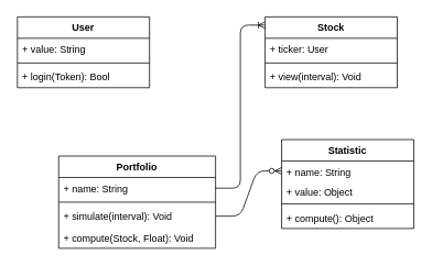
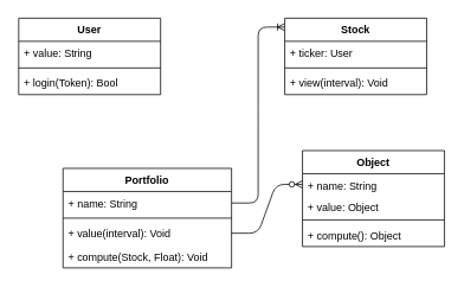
- <mxCell id="17" value="Statistic" style="swimlane;fontStyle=1;align=center;verticalAlign=top;childLayout=stackLayout;horizontal=1;startSize=26;horizontalStack=0;resizeParent=1;resizeParentMax=0;resizeLast=0;collapsible=1;marginBottom=0;" parent="1" vertex="1"><mxGeometry x="340" y="169" width="160" height="108" as="geometry" /></mxCell>
+ <mxCell id="17" value="Object" style="swimlane;fontStyle=1;align=center;verticalAlign=top;childLayout=stackLayout;horizontal=1;startSize=26;horizontalStack=0;resizeParent=1;resizeParentMax=0;resizeLast=0;collapsible=1;marginBottom=0;" parent="1" vertex="1"><mxGeometry x="340" y="169" width="160" height="108" as="geometry" /></mxCell>
- <mxCell id="11" value="+ simulate(interval): Void" style="text;strokeColor=none;fillColor=none;align=left;verticalAlign=top;spacingLeft=4;spacingRight=4;overflow=hidden;rotatable=0;points=[[0,0.5],[1,0.5]];portConstraint=eastwest;" parent="8" vertex="1"><mxGeometry y="60" width="190" height="26" as="geometry" /></mxCell>
+ <mxCell id="11" value="+ value(interval): Void" style="text;strokeColor=none;fillColor=none;align=left;verticalAlign=top;spacingLeft=4;spacingRight=4;overflow=hidden;rotatable=0;points=[[0,0.5],[1,0.5]];portConstraint=eastwest;" parent="8" vertex="1"><mxGeometry y="60" width="190" height="26" as="geometry" /></mxCell>
